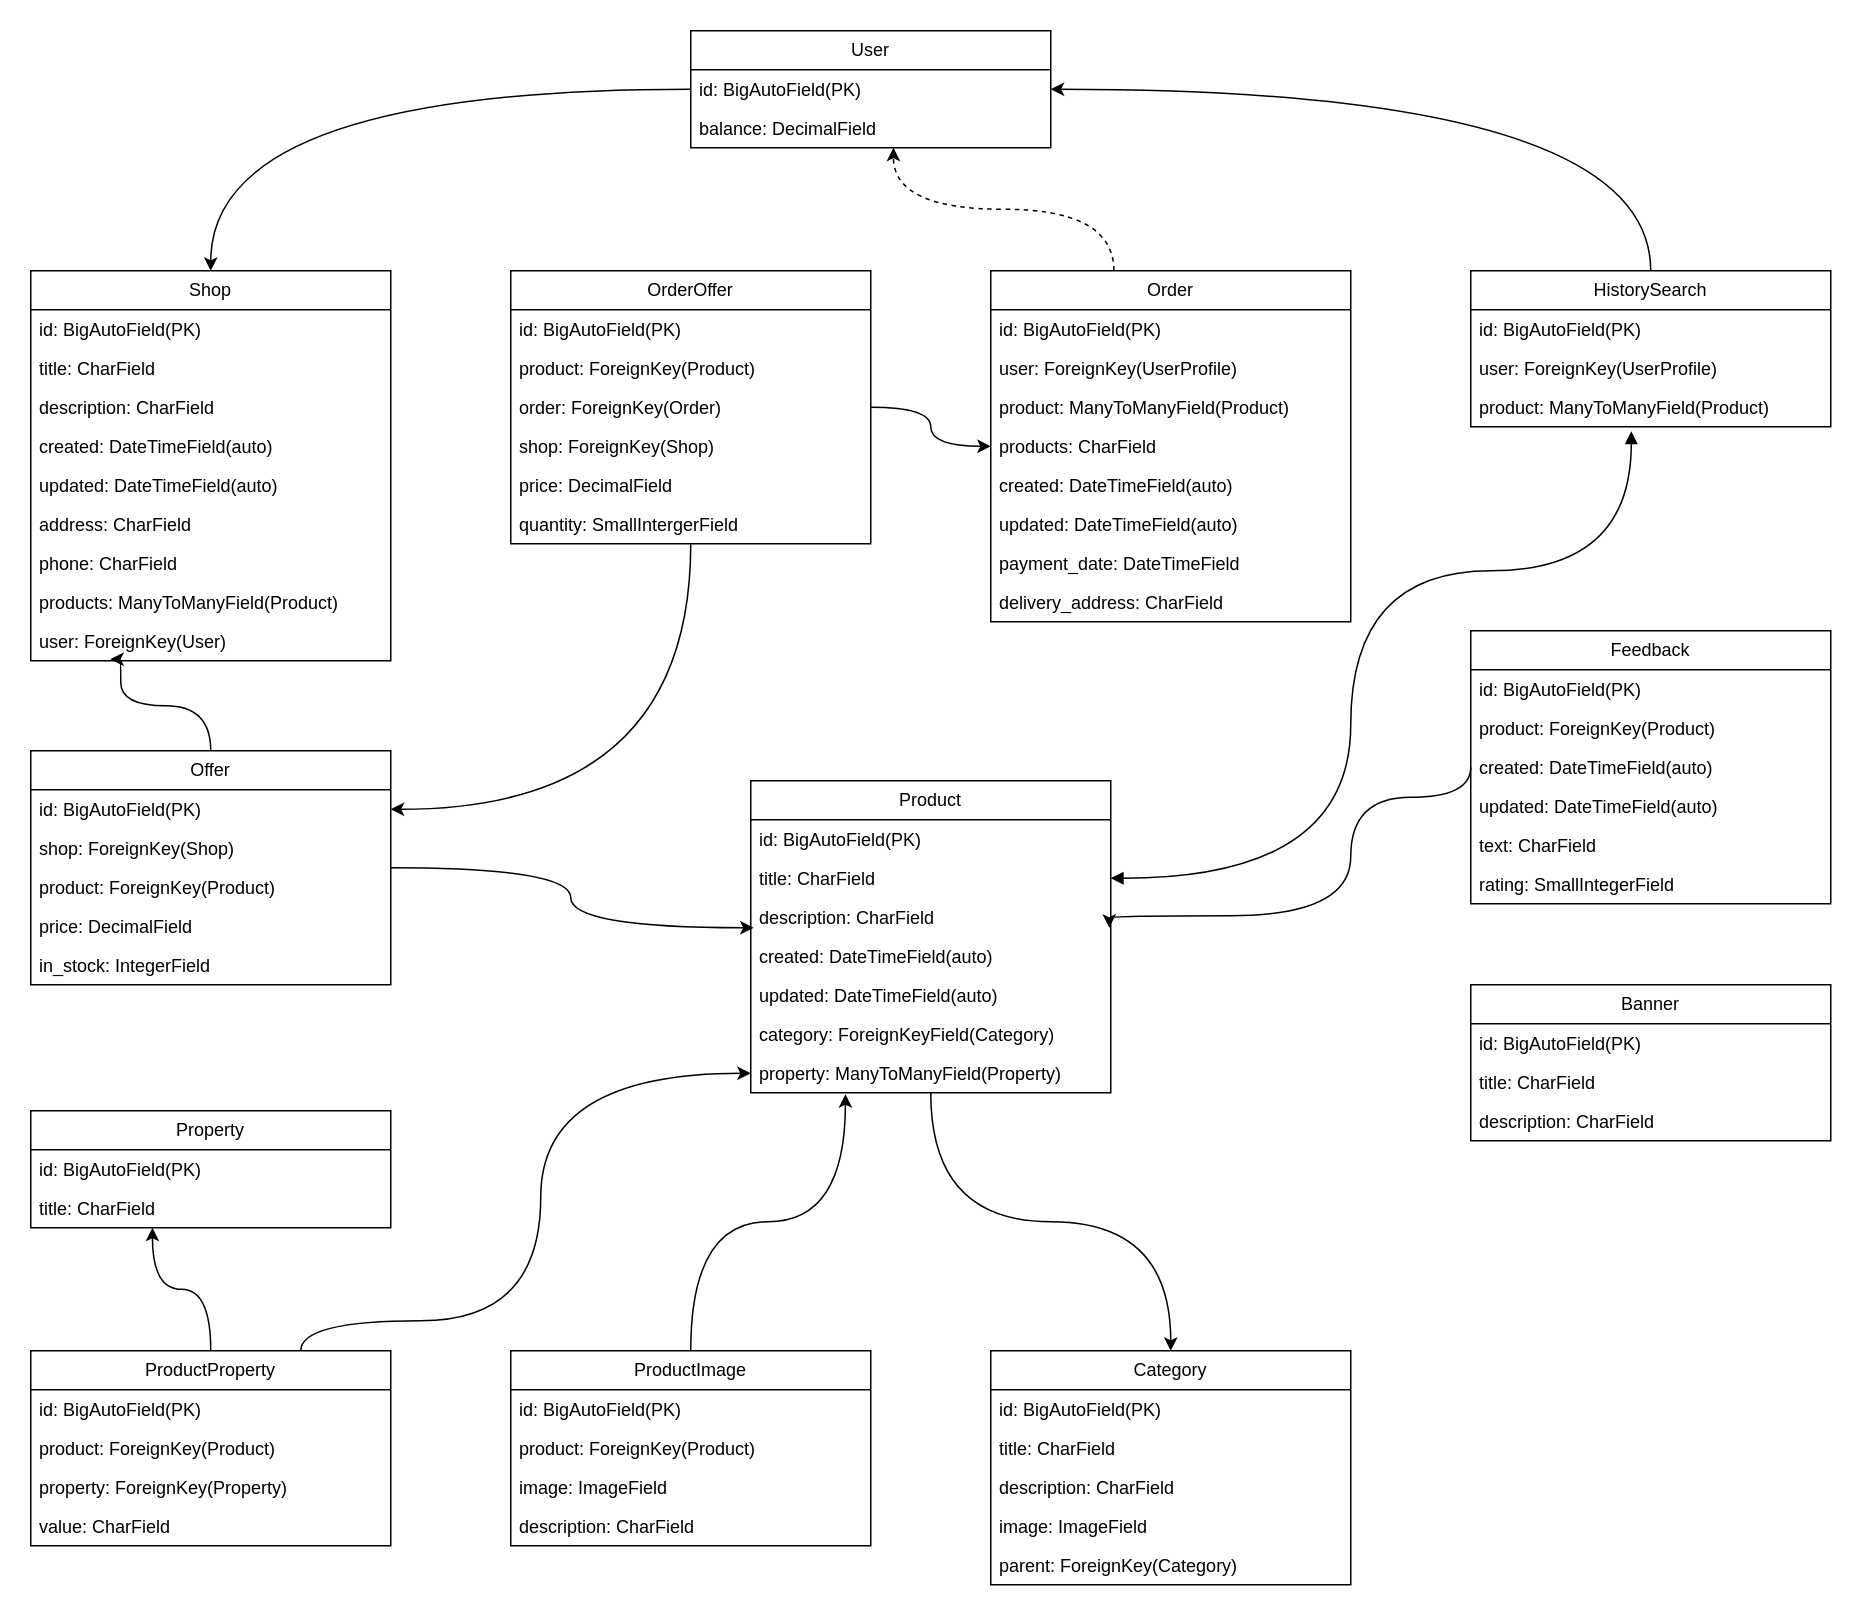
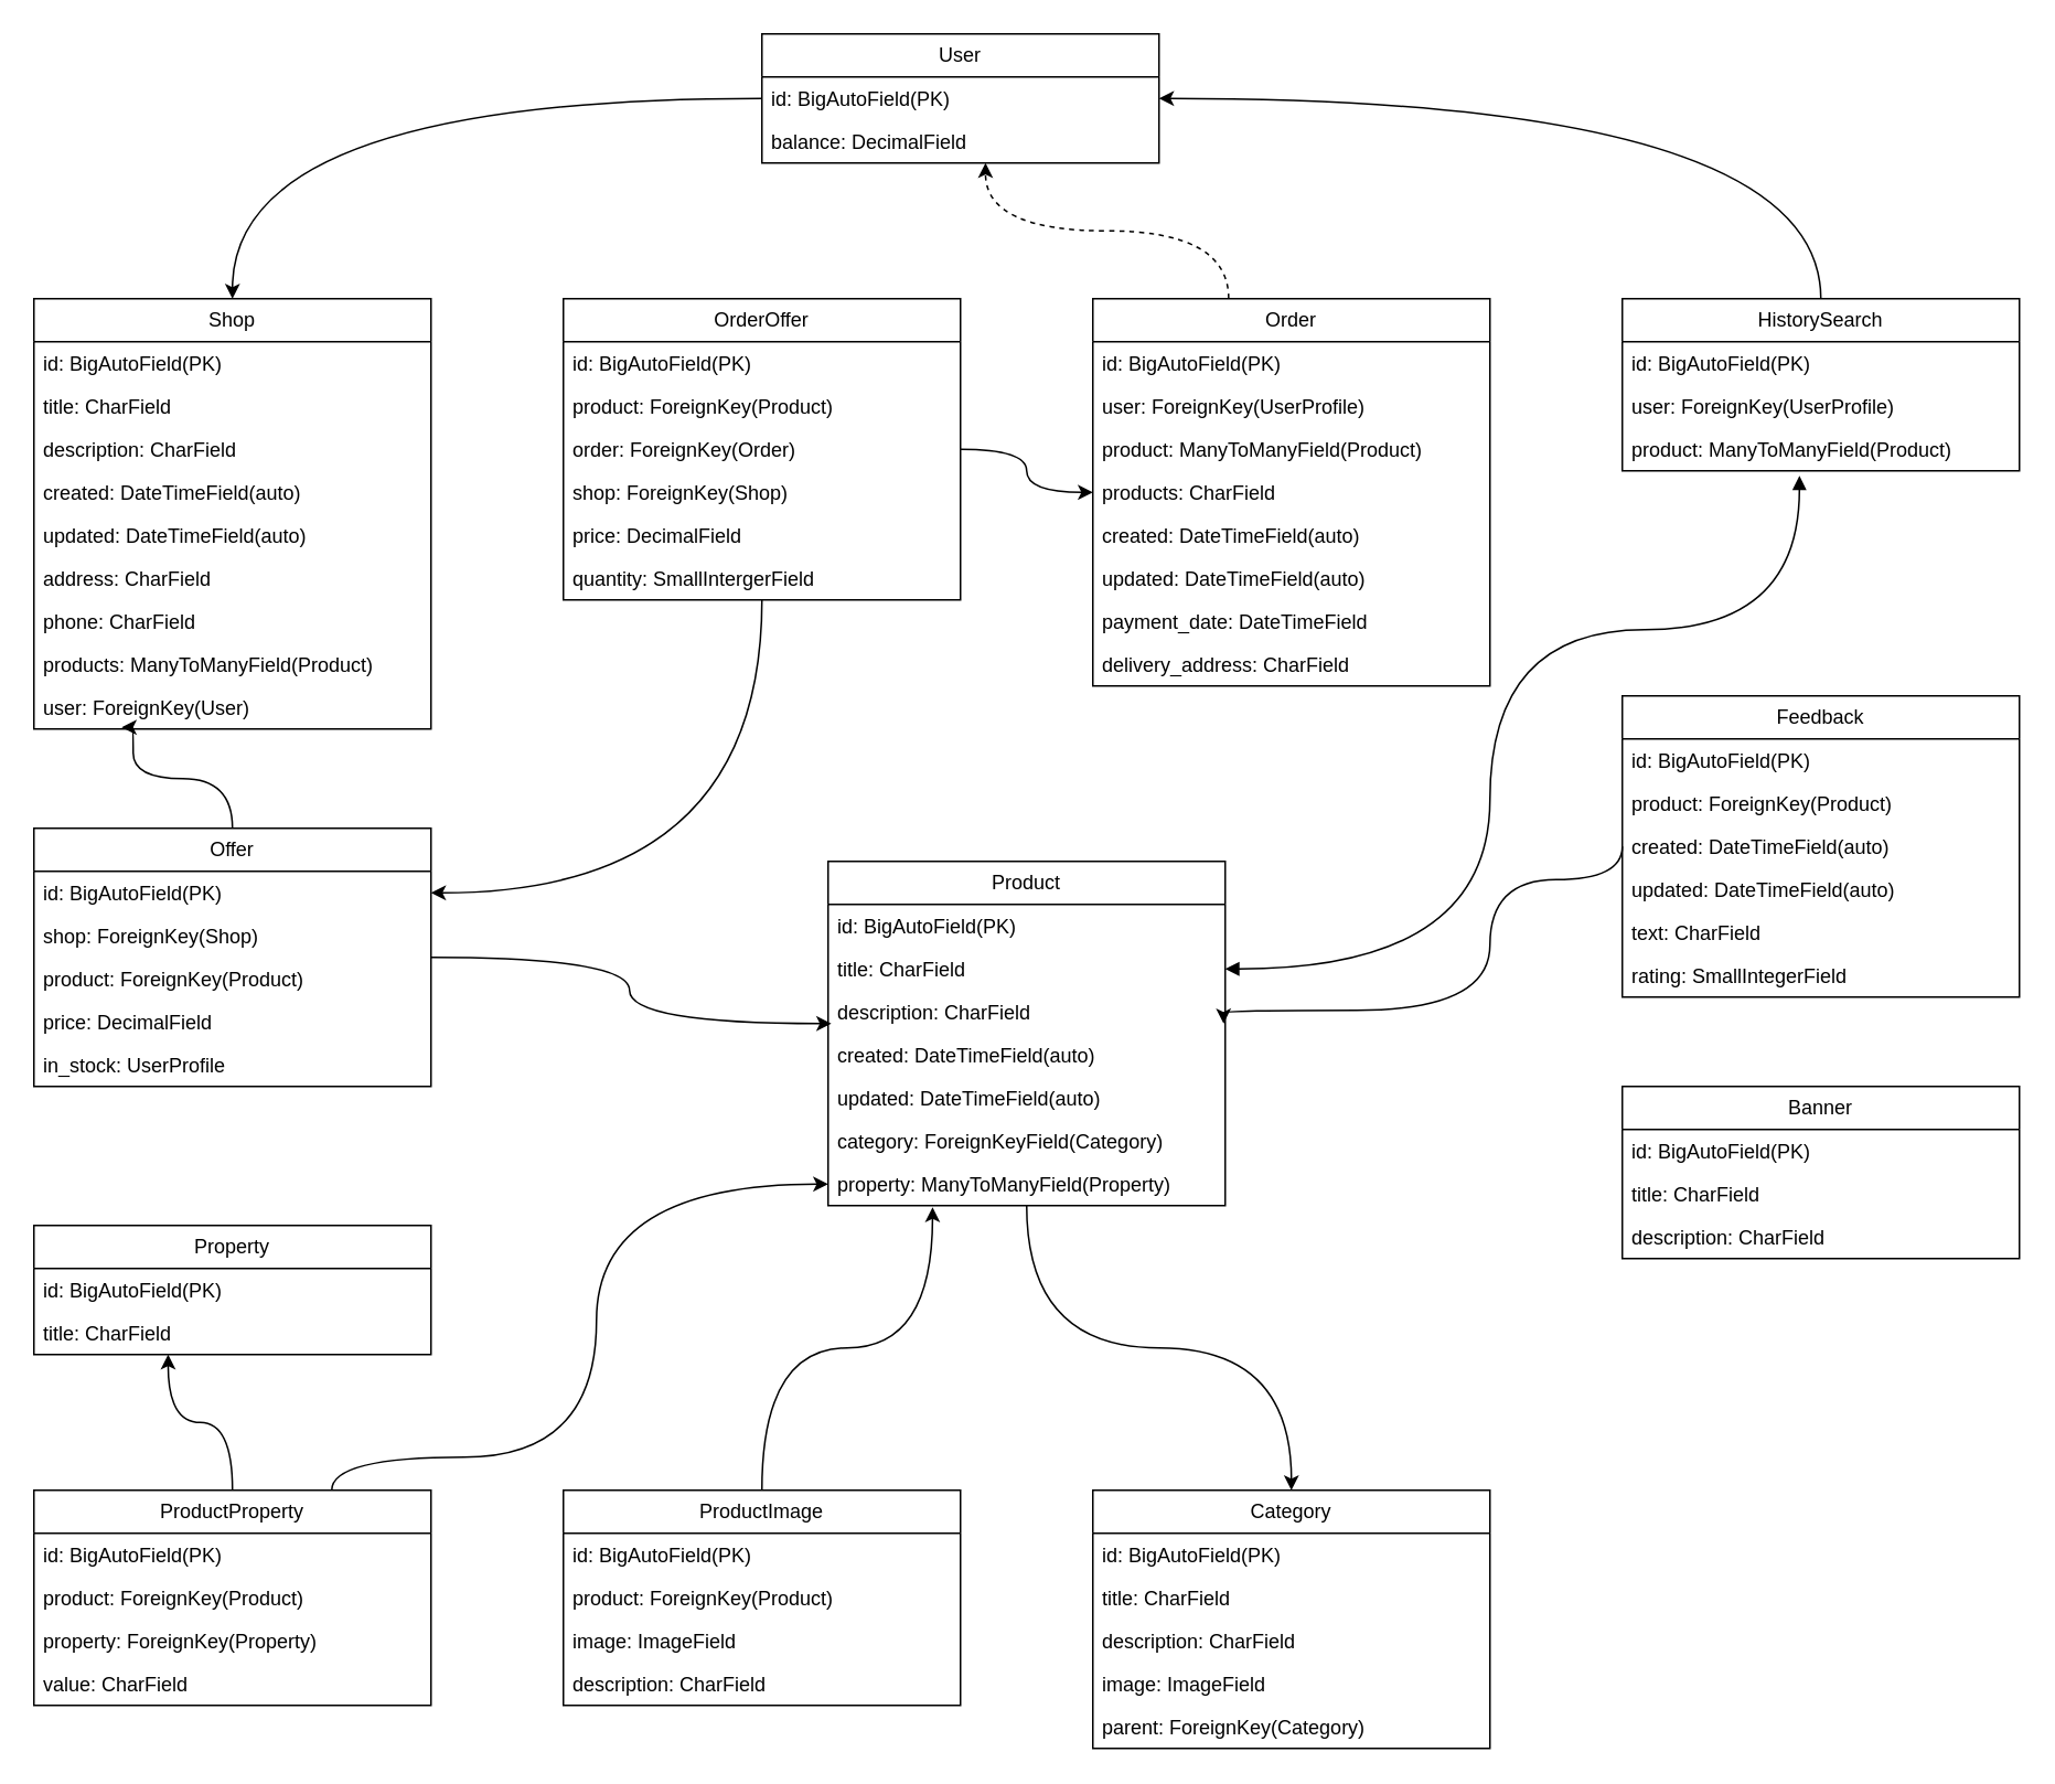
- <mxCell id="33" value="in_stock: IntegerField" style="text;strokeColor=none;fillColor=none;align=left;verticalAlign=top;spacingLeft=4;spacingRight=4;overflow=hidden;rotatable=0;points=[[0,0.5],[1,0.5]];portConstraint=eastwest;whiteSpace=wrap;html=1;" parent="28" vertex="1"><mxGeometry y="130" width="240" height="26" as="geometry" /></mxCell>
+ <mxCell id="33" value="in_stock: UserProfile" style="text;strokeColor=none;fillColor=none;align=left;verticalAlign=top;spacingLeft=4;spacingRight=4;overflow=hidden;rotatable=0;points=[[0,0.5],[1,0.5]];portConstraint=eastwest;whiteSpace=wrap;html=1;" parent="28" vertex="1"><mxGeometry y="130" width="240" height="26" as="geometry" /></mxCell>
